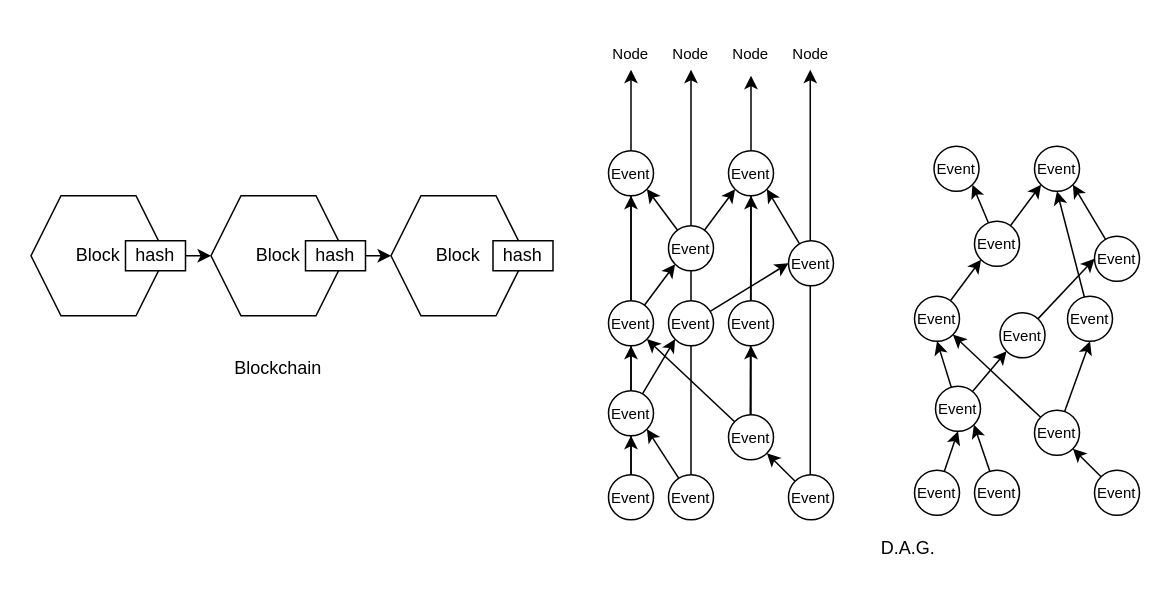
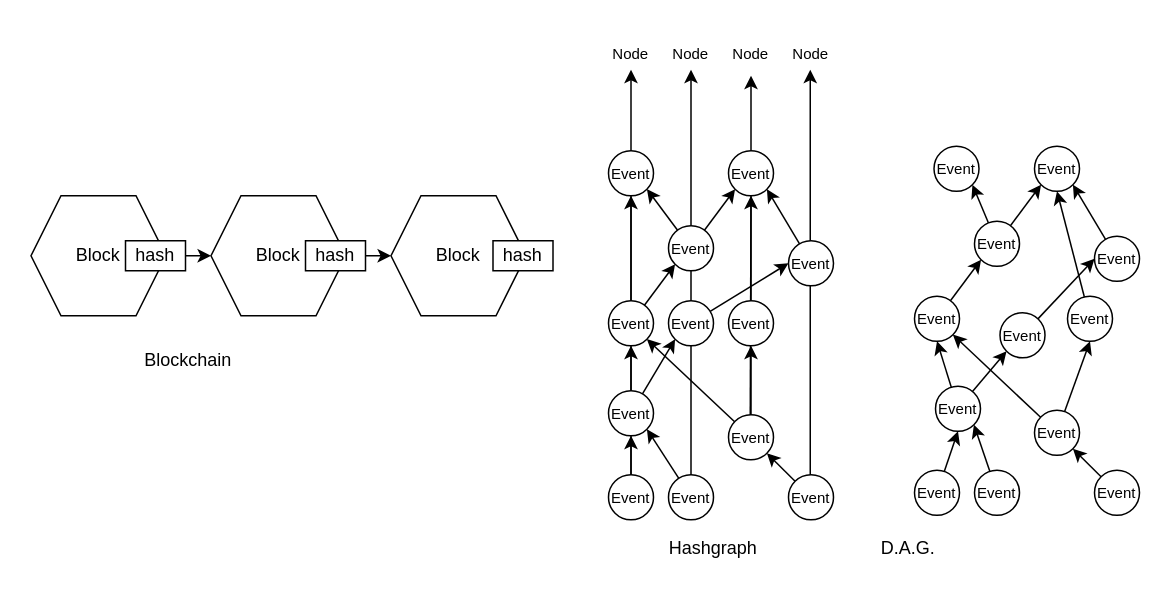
- <mxCell id="10" value="Blockchain" style="text;html=1;strokeColor=none;fillColor=none;align=center;verticalAlign=middle;whiteSpace=wrap;rounded=0;" vertex="1" parent="1"><mxGeometry x="155" y="230" width="60" height="30" as="geometry" /></mxCell>
+ <mxCell id="10" value="Blockchain" style="text;html=1;strokeColor=none;fillColor=none;align=center;verticalAlign=middle;whiteSpace=wrap;rounded=0;" vertex="1" parent="1"><mxGeometry x="95" y="225" width="60" height="30" as="geometry" /></mxCell>
+ <mxCell id="45" value="Hashgraph" style="text;html=1;strokeColor=none;fillColor=none;align=center;verticalAlign=middle;whiteSpace=wrap;rounded=0;" vertex="1" parent="1"><mxGeometry x="445" y="350" width="60" height="30" as="geometry" /></mxCell>
